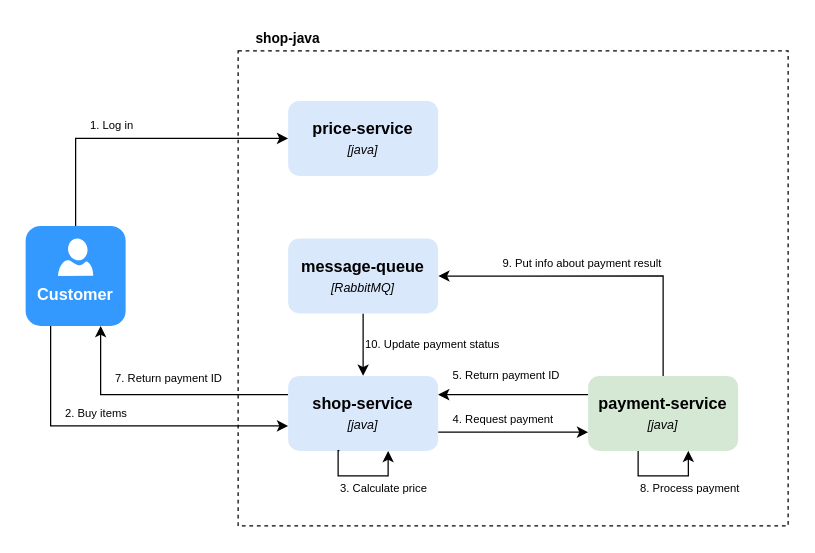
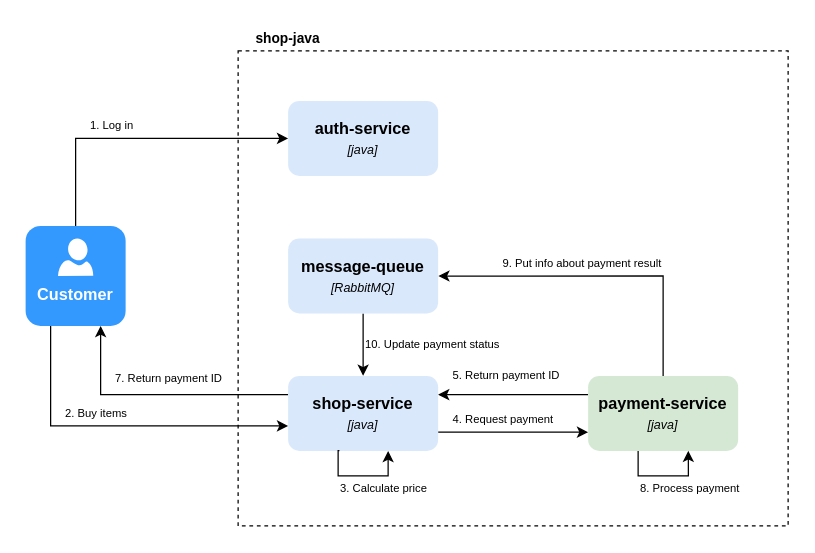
- <mxCell id="6" value="&lt;span style=&quot;font-size: 13px;&quot;&gt;price-service&lt;br&gt;&lt;/span&gt;&lt;i style=&quot;font-size: x-small; font-weight: 400;&quot;&gt;[java]&lt;/i&gt;" style="rounded=1;whiteSpace=wrap;html=1;fontStyle=1;fontSize=13;perimeterSpacing=0;strokeColor=none;fillColor=#dae8fc;" vertex="1" parent="1"><mxGeometry x="230" y="80" width="120" height="60" as="geometry" /></mxCell>
+ <mxCell id="6" value="&lt;span style=&quot;font-size: 13px;&quot;&gt;auth-service&lt;br&gt;&lt;/span&gt;&lt;i style=&quot;font-size: x-small; font-weight: 400;&quot;&gt;[java]&lt;/i&gt;" style="rounded=1;whiteSpace=wrap;html=1;fontStyle=1;fontSize=13;perimeterSpacing=0;strokeColor=none;fillColor=#dae8fc;" vertex="1" parent="1"><mxGeometry x="230" y="80" width="120" height="60" as="geometry" /></mxCell>
